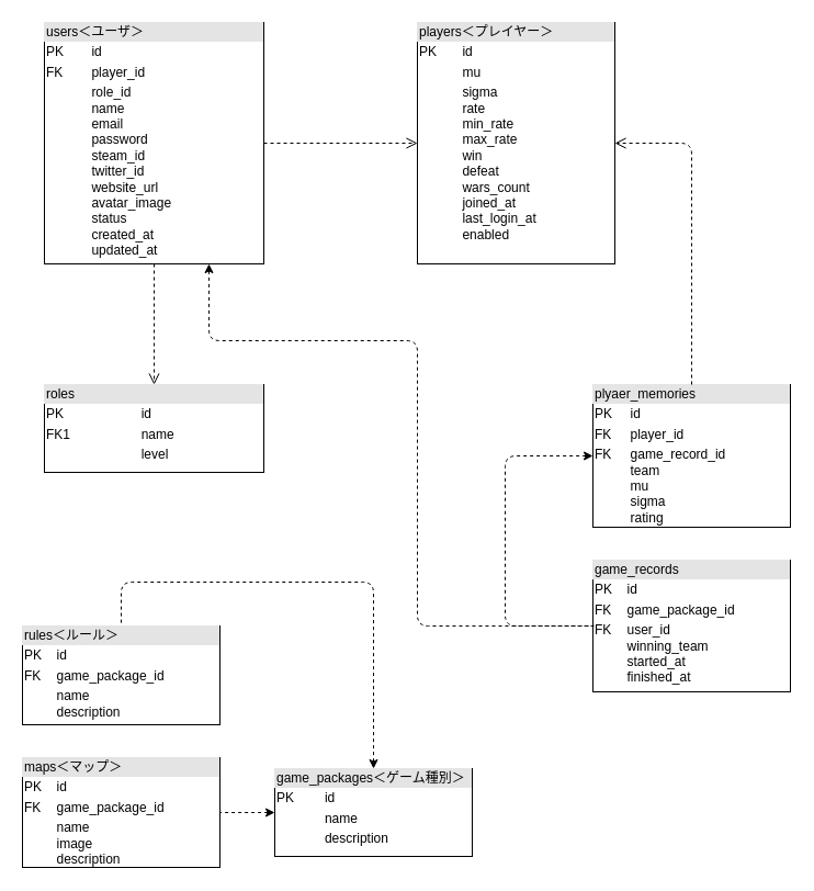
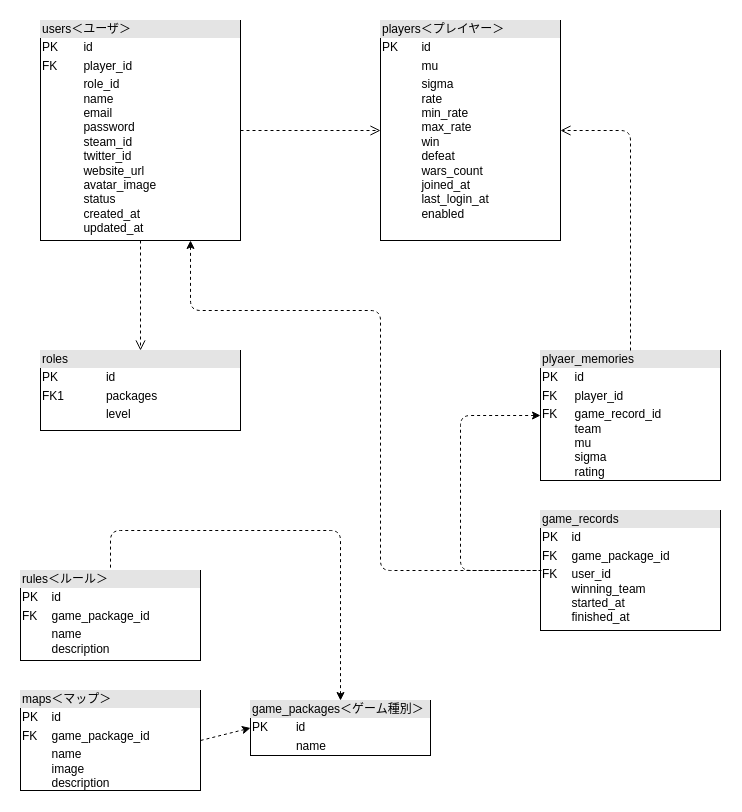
- <mxCell id="11" value="&lt;div style=&quot;box-sizing: border-box ; width: 100% ; background: #e4e4e4 ; padding: 2px&quot;&gt;roles&lt;/div&gt;&lt;table style=&quot;width: 100% ; font-size: 1em&quot; cellpadding=&quot;2&quot; cellspacing=&quot;0&quot;&gt;&lt;tbody&gt;&lt;tr&gt;&lt;td&gt;PK&lt;/td&gt;&lt;td&gt;id&lt;/td&gt;&lt;/tr&gt;&lt;tr&gt;&lt;td&gt;FK1&lt;/td&gt;&lt;td&gt;name&lt;/td&gt;&lt;/tr&gt;&lt;tr&gt;&lt;td&gt;&lt;/td&gt;&lt;td&gt;level&lt;/td&gt;&lt;/tr&gt;&lt;/tbody&gt;&lt;/table&gt;" style="verticalAlign=top;align=left;overflow=fill;html=1;" parent="1" vertex="1"><mxGeometry x="40" y="350" width="200" height="80" as="geometry" /></mxCell>
+ <mxCell id="11" value="&lt;div style=&quot;box-sizing: border-box ; width: 100% ; background: #e4e4e4 ; padding: 2px&quot;&gt;roles&lt;/div&gt;&lt;table style=&quot;width: 100% ; font-size: 1em&quot; cellpadding=&quot;2&quot; cellspacing=&quot;0&quot;&gt;&lt;tbody&gt;&lt;tr&gt;&lt;td&gt;PK&lt;/td&gt;&lt;td&gt;id&lt;/td&gt;&lt;/tr&gt;&lt;tr&gt;&lt;td&gt;FK1&lt;/td&gt;&lt;td&gt;packages&lt;/td&gt;&lt;/tr&gt;&lt;tr&gt;&lt;td&gt;&lt;/td&gt;&lt;td&gt;level&lt;/td&gt;&lt;/tr&gt;&lt;/tbody&gt;&lt;/table&gt;" style="verticalAlign=top;align=left;overflow=fill;html=1;" parent="1" vertex="1"><mxGeometry x="40" y="350" width="200" height="80" as="geometry" /></mxCell>
- <mxCell id="6" value="&lt;div style=&quot;box-sizing: border-box ; width: 100% ; background: #e4e4e4 ; padding: 2px&quot;&gt;game_packages＜ゲーム種別＞&lt;/div&gt;&lt;table style=&quot;width: 100% ; font-size: 1em&quot; cellpadding=&quot;2&quot; cellspacing=&quot;0&quot;&gt;&lt;tbody&gt;&lt;tr&gt;&lt;td&gt;PK&lt;/td&gt;&lt;td&gt;id&lt;/td&gt;&lt;/tr&gt;&lt;tr&gt;&lt;td&gt;&lt;br&gt;&lt;/td&gt;&lt;td&gt;name&lt;/td&gt;&lt;/tr&gt;&lt;tr&gt;&lt;td&gt;&lt;/td&gt;&lt;td&gt;description&lt;br&gt;&lt;br&gt;&lt;/td&gt;&lt;/tr&gt;&lt;/tbody&gt;&lt;/table&gt;" style="verticalAlign=top;align=left;overflow=fill;html=1;" parent="1" vertex="1"><mxGeometry x="250" y="700" width="180" height="80" as="geometry" /></mxCell>
+ <mxCell id="6" value="&lt;div style=&quot;box-sizing: border-box ; width: 100% ; background: #e4e4e4 ; padding: 2px&quot;&gt;game_packages＜ゲーム種別＞&lt;/div&gt;&lt;table style=&quot;width: 100% ; font-size: 1em&quot; cellpadding=&quot;2&quot; cellspacing=&quot;0&quot;&gt;&lt;tbody&gt;&lt;tr&gt;&lt;td&gt;PK&lt;/td&gt;&lt;td&gt;id&lt;/td&gt;&lt;/tr&gt;&lt;tr&gt;&lt;td&gt;&lt;br&gt;&lt;/td&gt;&lt;td&gt;name&lt;/td&gt;&lt;/tr&gt;&lt;tr&gt;&lt;td&gt;&lt;/td&gt;&lt;td&gt;description&lt;br&gt;&lt;br&gt;&lt;/td&gt;&lt;/tr&gt;&lt;/tbody&gt;&lt;/table&gt;" style="verticalAlign=top;align=left;overflow=fill;html=1;" parent="1" vertex="1"><mxGeometry x="250" y="700" width="180" height="55" as="geometry" /></mxCell>
